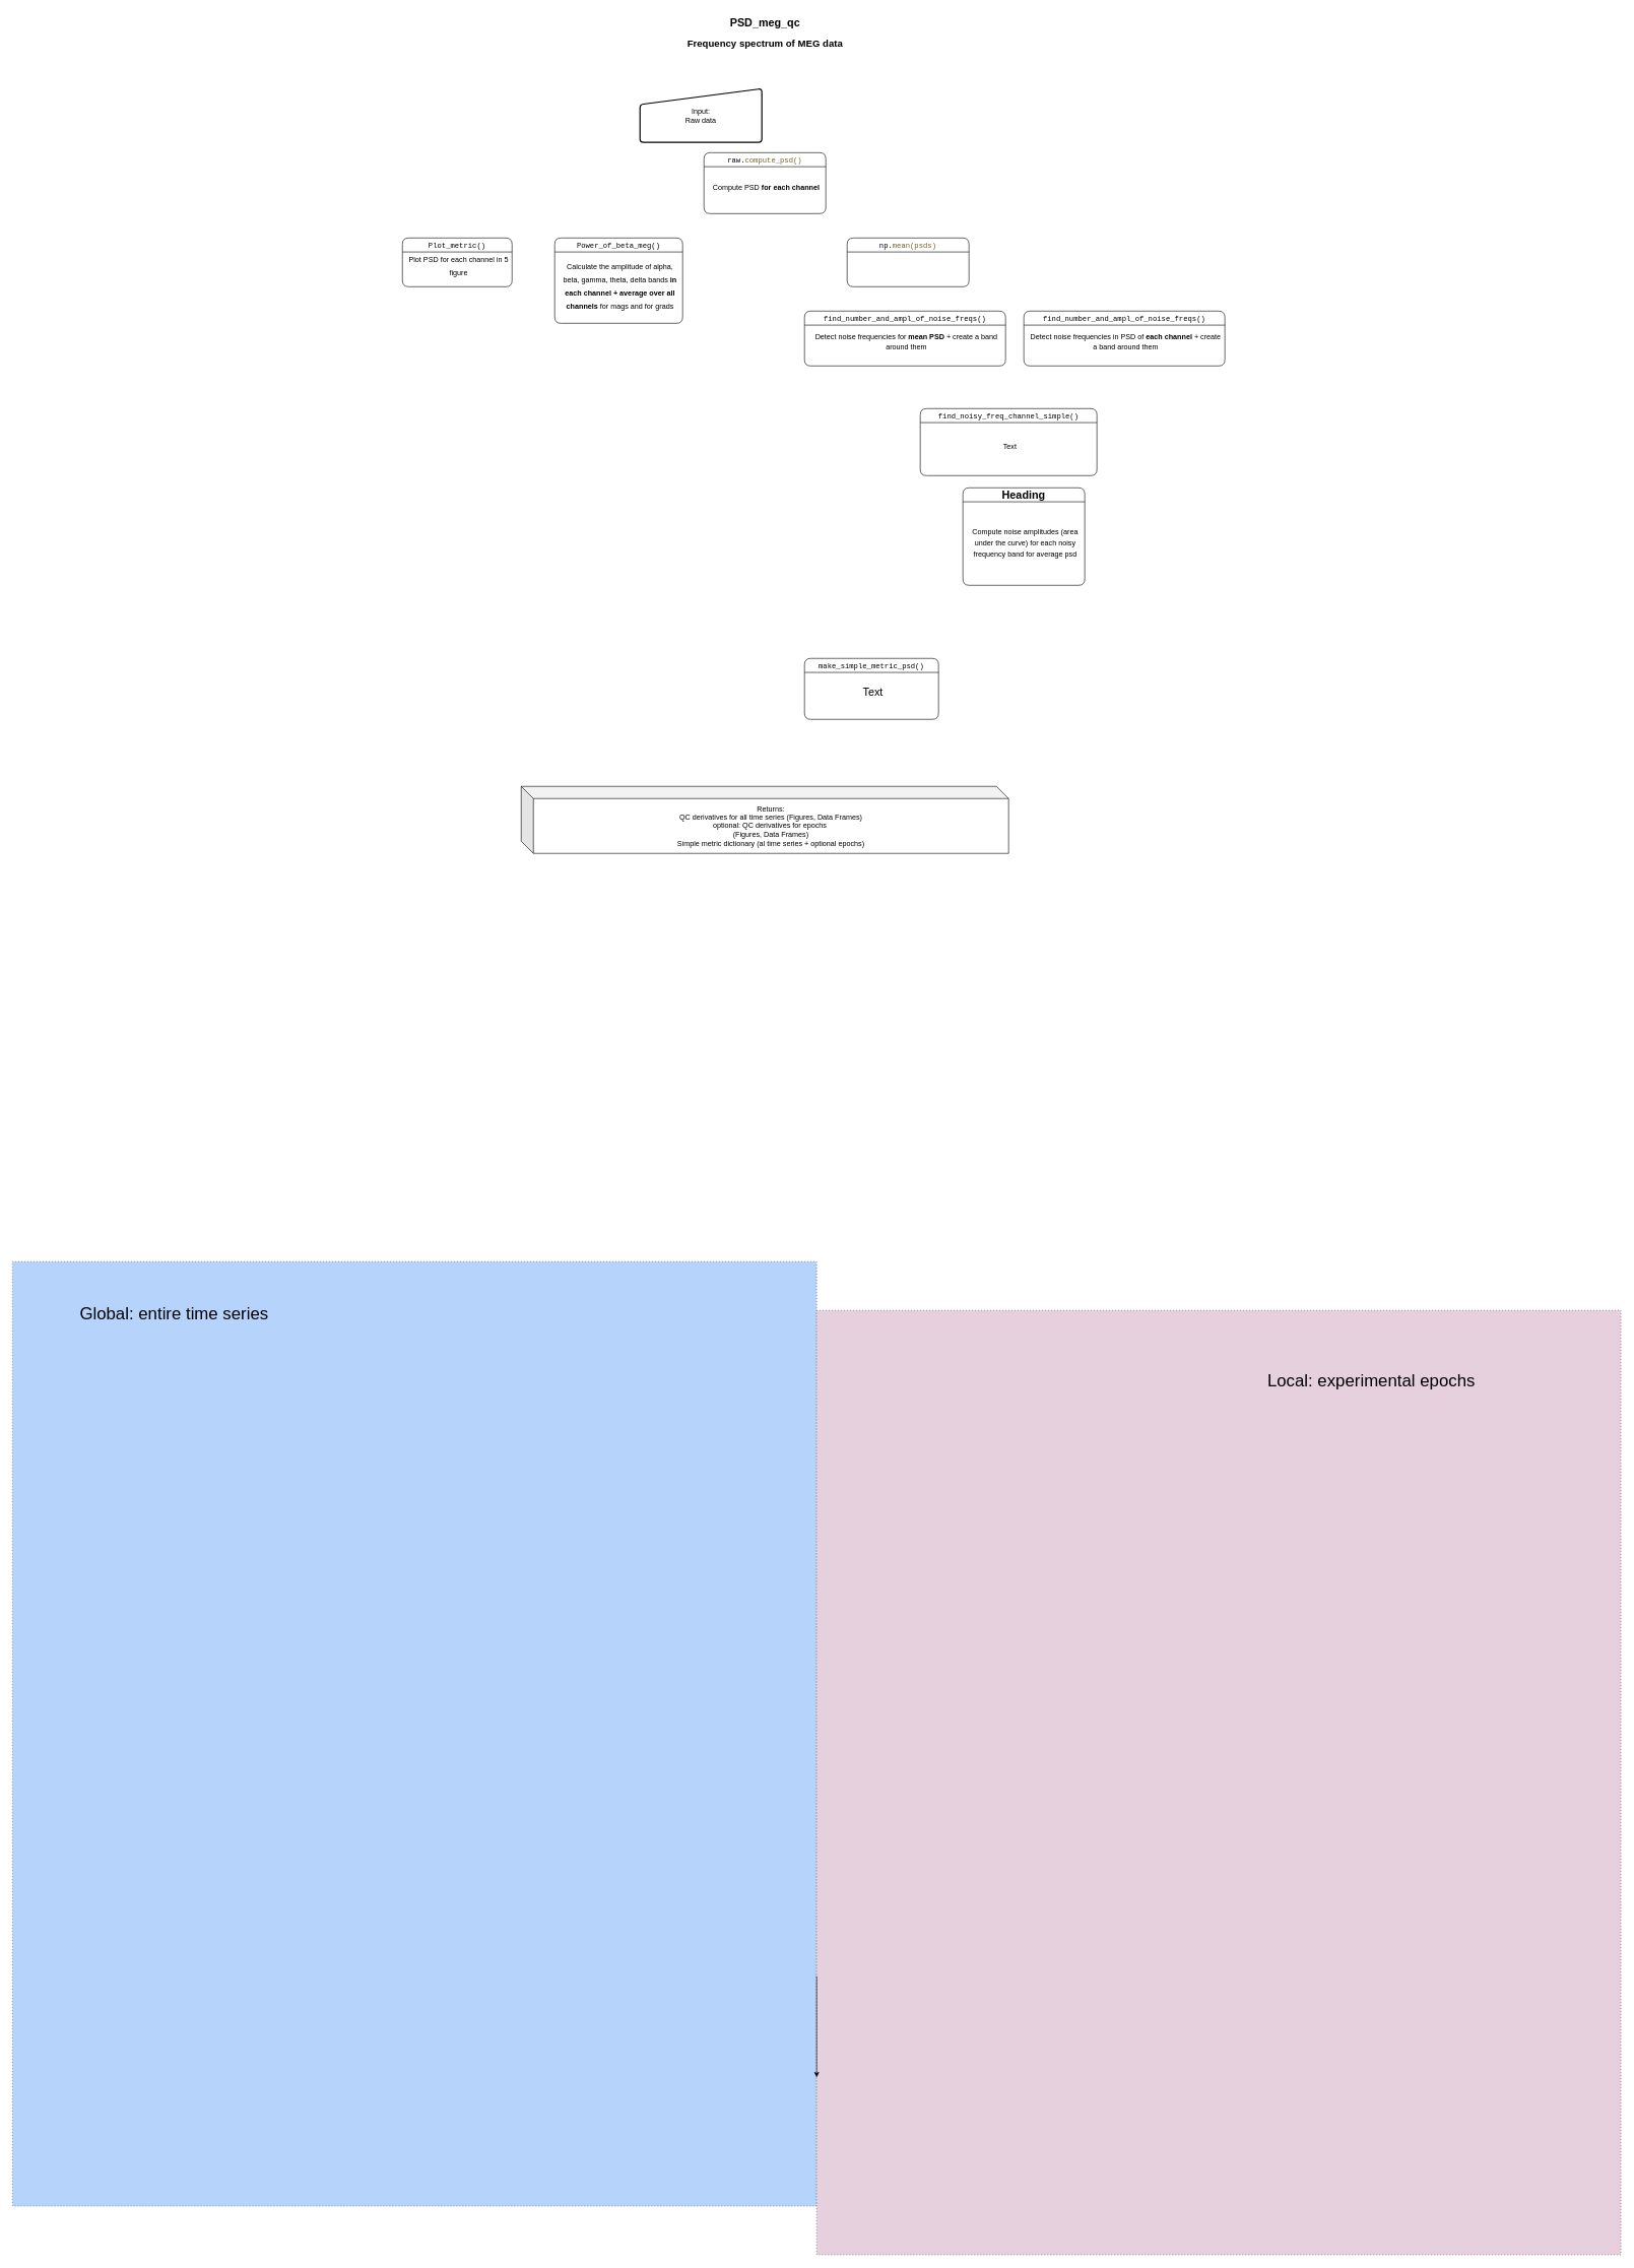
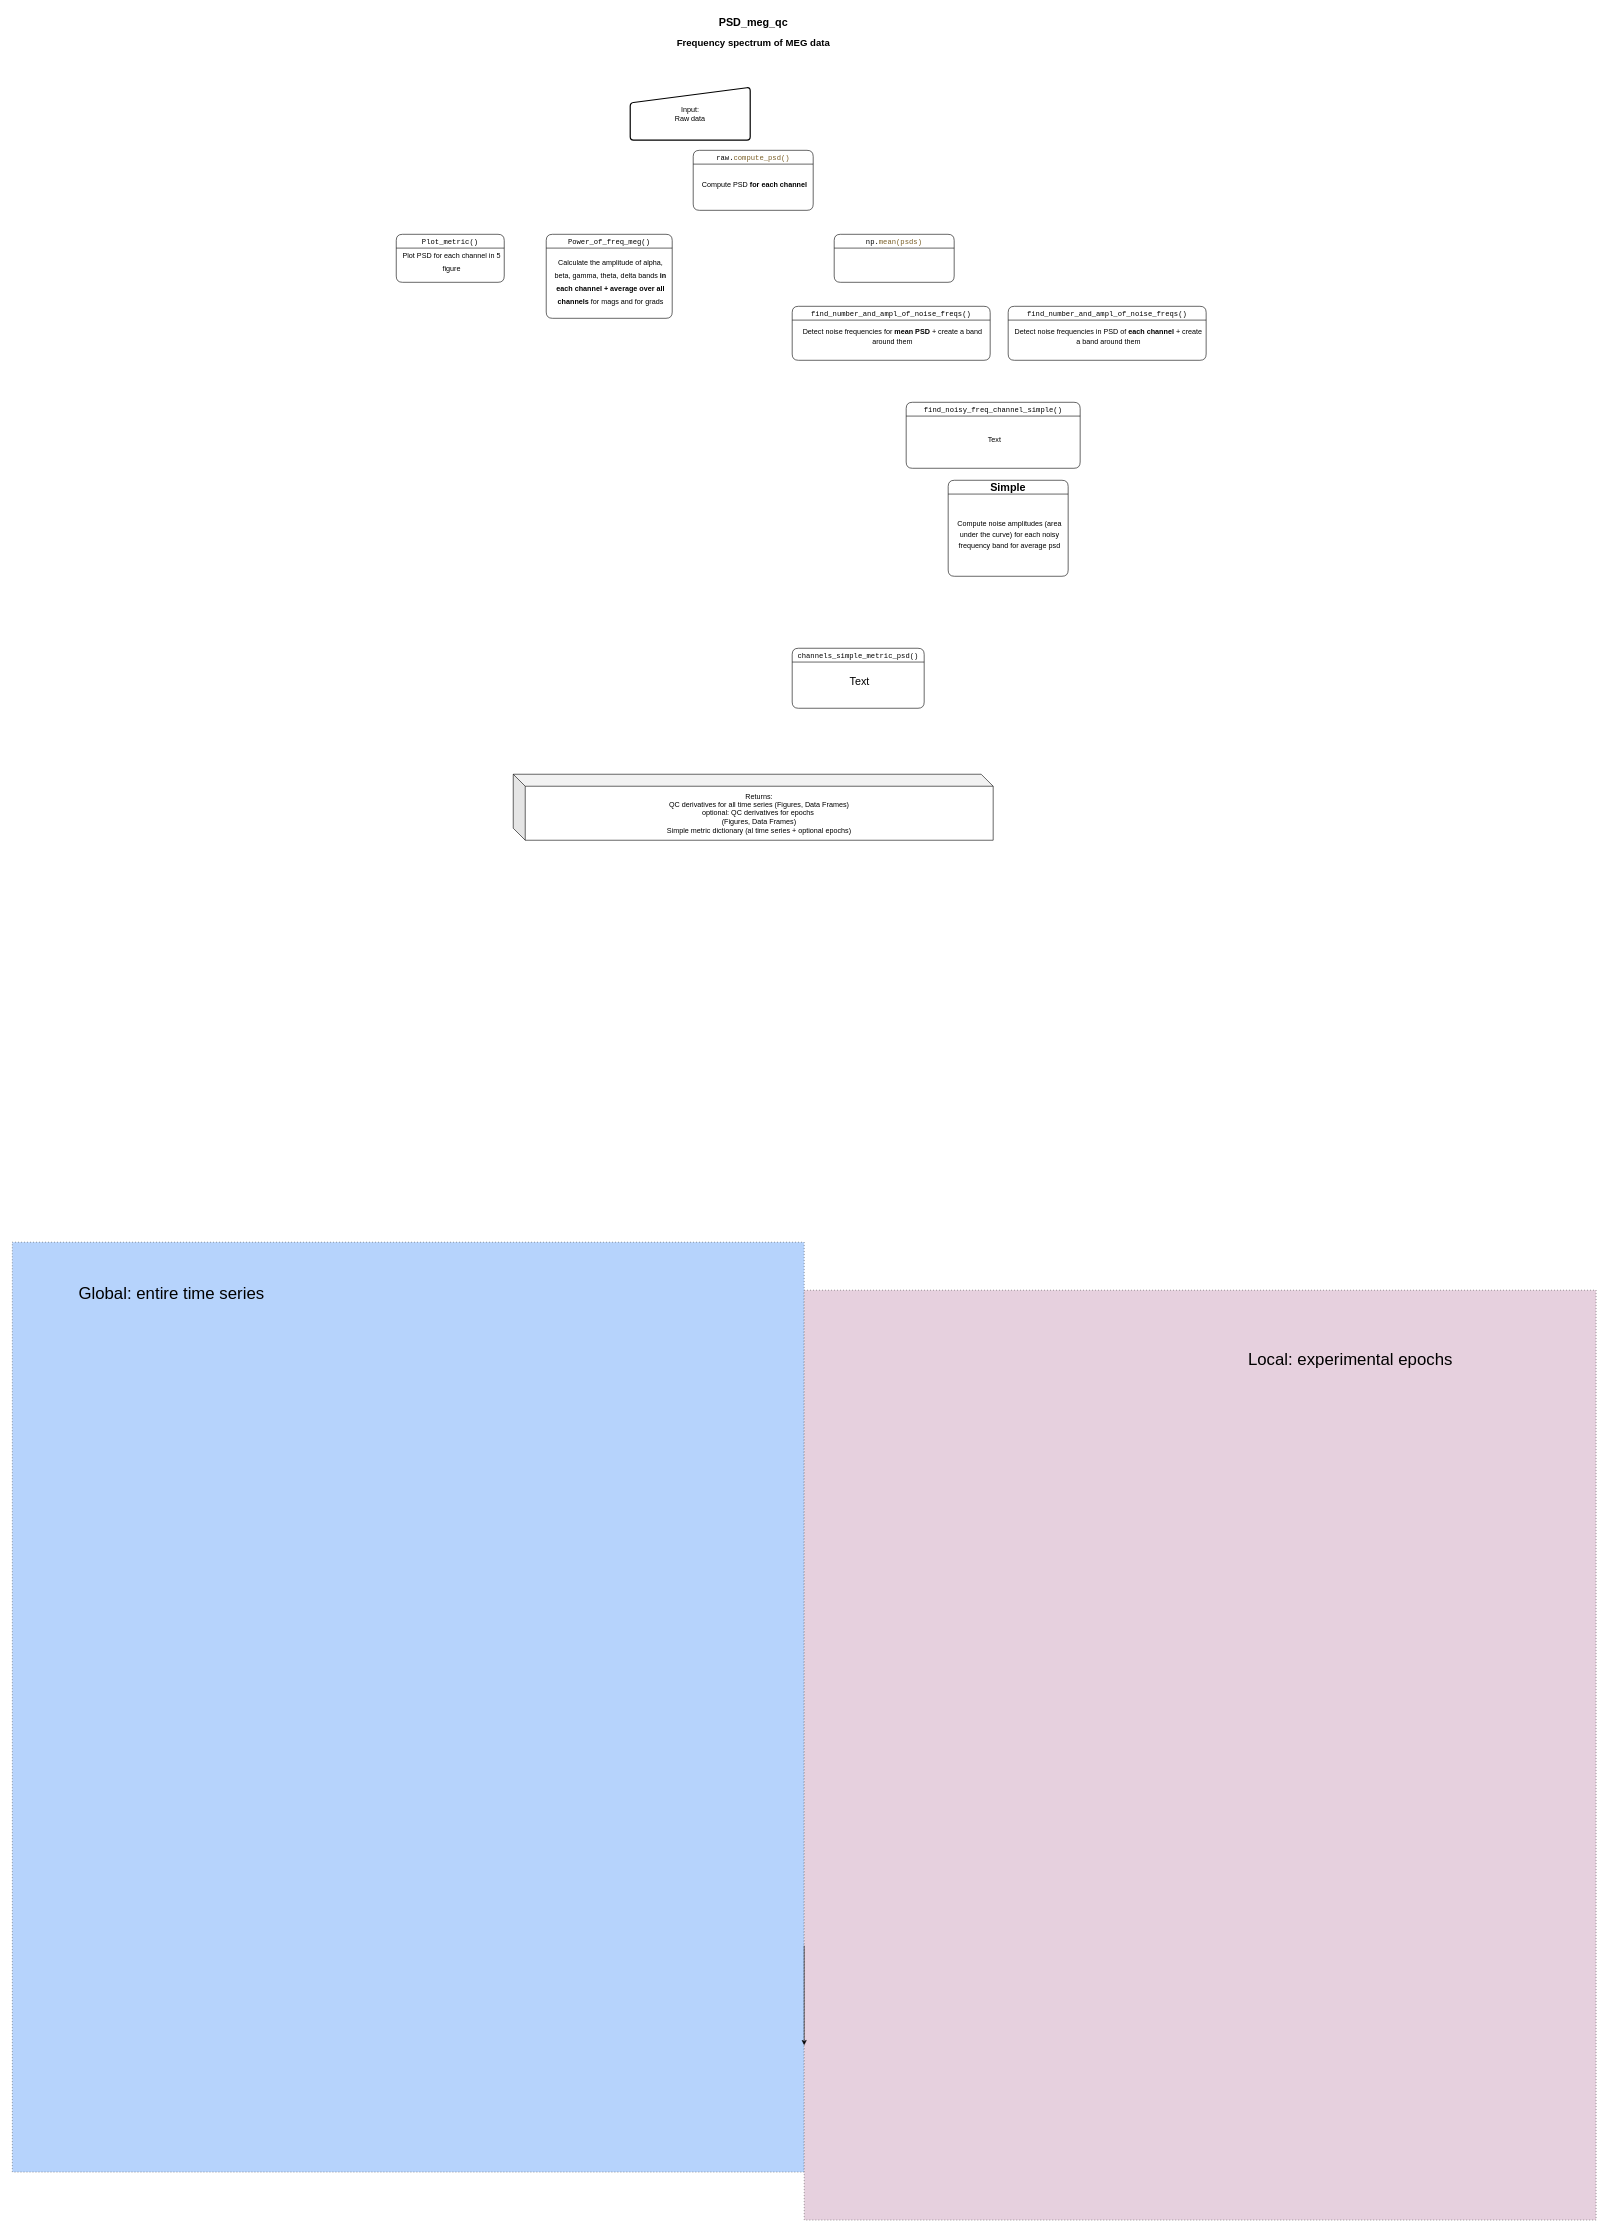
- <mxCell id="18" value="&lt;div style=&quot;font-family: Menlo, Monaco, &amp;quot;Courier New&amp;quot;, monospace; font-weight: normal; font-size: 12px; line-height: 18px;&quot;&gt;Power_of_beta_meg()&lt;/div&gt;" style="swimlane;whiteSpace=wrap;html=1;fontSize=18;container=0;rounded=1;perimeterSpacing=0;fillColor=default;fillStyle=solid;swimlaneLine=1;" vertex="1" parent="16"><mxGeometry width="210" height="140" as="geometry" /></mxCell>
+ <mxCell id="18" value="&lt;div style=&quot;font-family: Menlo, Monaco, &amp;quot;Courier New&amp;quot;, monospace; font-weight: normal; font-size: 12px; line-height: 18px;&quot;&gt;Power_of_freq_meg()&lt;/div&gt;" style="swimlane;whiteSpace=wrap;html=1;fontSize=18;container=0;rounded=1;perimeterSpacing=0;fillColor=default;fillStyle=solid;swimlaneLine=1;" vertex="1" parent="16"><mxGeometry width="210" height="140" as="geometry" /></mxCell>
- <mxCell id="32" value="Heading" style="swimlane;whiteSpace=wrap;html=1;fontSize=18;container=0;rounded=1;perimeterSpacing=0;fillColor=default;fillStyle=solid;swimlaneLine=1;fontFamily=Helvetica;" vertex="1" parent="30"><mxGeometry width="200" height="160" as="geometry" /></mxCell>
+ <mxCell id="32" value="Simple" style="swimlane;whiteSpace=wrap;html=1;fontSize=18;container=0;rounded=1;perimeterSpacing=0;fillColor=default;fillStyle=solid;swimlaneLine=1;fontFamily=Helvetica;" vertex="1" parent="30"><mxGeometry width="200" height="160" as="geometry" /></mxCell>
- <mxCell id="26" value="&lt;div style=&quot;font-family: Menlo, Monaco, &amp;quot;Courier New&amp;quot;, monospace; font-weight: normal; font-size: 12px; line-height: 18px;&quot;&gt;make_simple_metric_psd()&lt;/div&gt;" style="swimlane;whiteSpace=wrap;html=1;fontSize=18;container=0;rounded=1;perimeterSpacing=0;fillColor=default;fillStyle=solid;swimlaneLine=1;" vertex="1" parent="24"><mxGeometry width="220.0" height="100" as="geometry" /></mxCell>
+ <mxCell id="26" value="&lt;div style=&quot;font-family: Menlo, Monaco, &amp;quot;Courier New&amp;quot;, monospace; font-weight: normal; font-size: 12px; line-height: 18px;&quot;&gt;channels_simple_metric_psd()&lt;/div&gt;" style="swimlane;whiteSpace=wrap;html=1;fontSize=18;container=0;rounded=1;perimeterSpacing=0;fillColor=default;fillStyle=solid;swimlaneLine=1;" vertex="1" parent="24"><mxGeometry width="220.0" height="100" as="geometry" /></mxCell>
